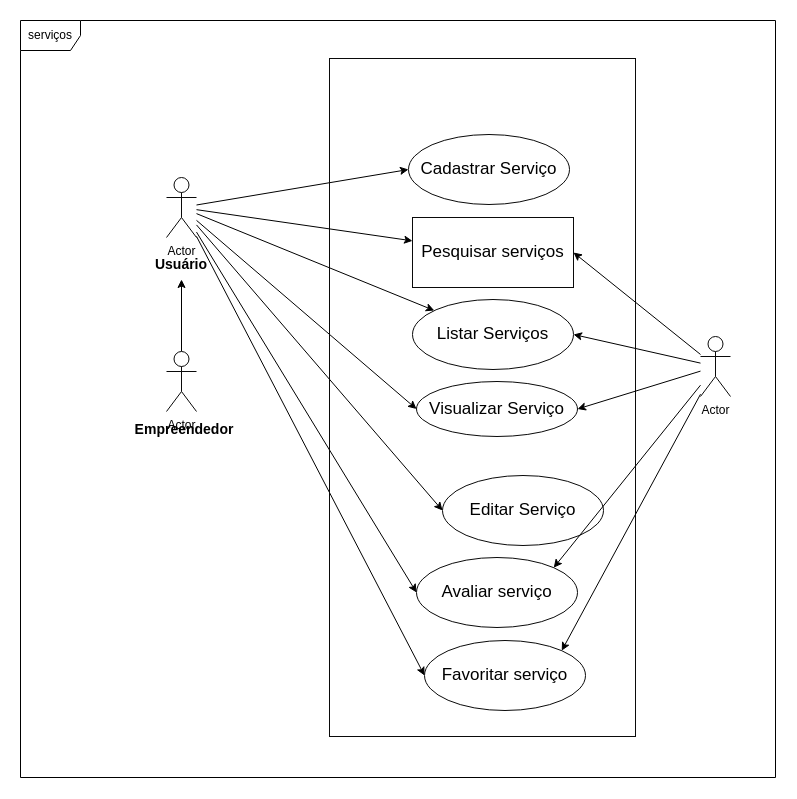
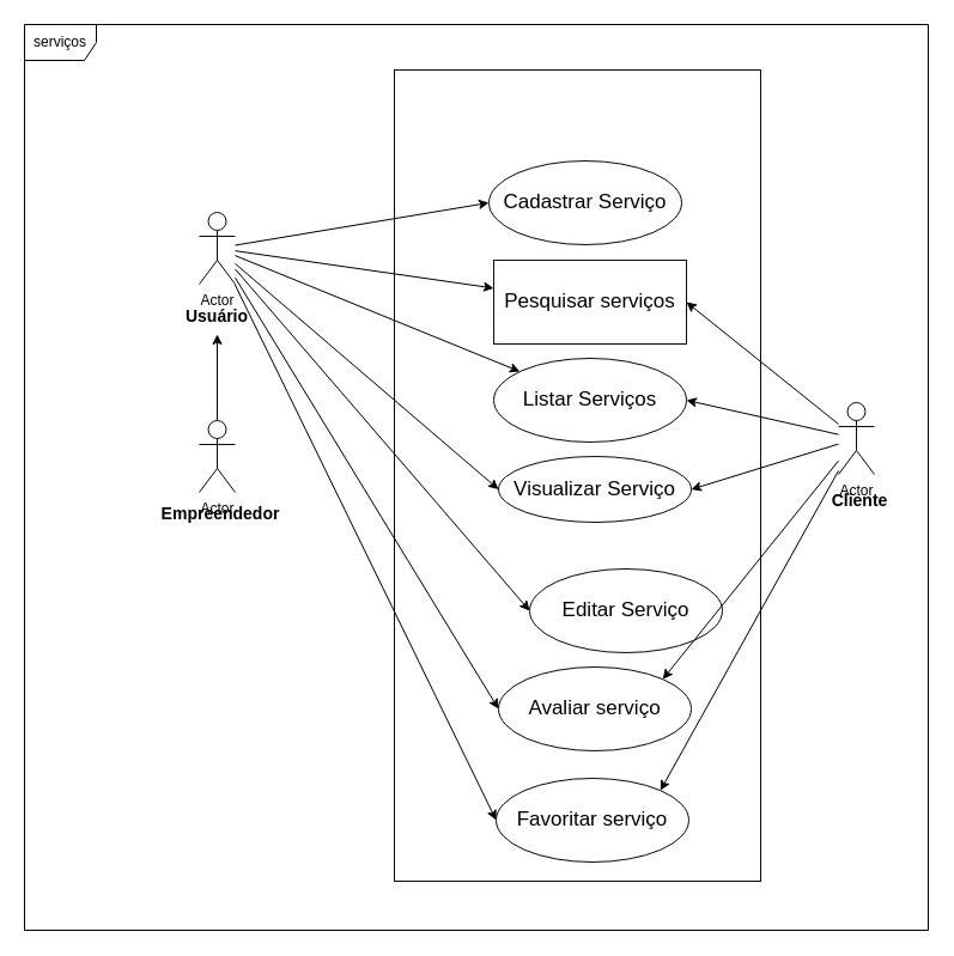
+ <mxCell id="26" value="&lt;font size=&quot;1&quot; color=&quot;#000000&quot;&gt;&lt;b style=&quot;font-size: 14px;&quot;&gt;Cliente&lt;/b&gt;&lt;/font&gt;" style="text;html=1;align=center;verticalAlign=middle;whiteSpace=wrap;rounded=0;" parent="1" vertex="1"><mxGeometry x="688" y="403" width="60" height="30" as="geometry" /></mxCell>
- <mxCell id="28" value="Favoritar serviço" style="ellipse;whiteSpace=wrap;html=1;strokeColor=#0A0A0A;fontSize=17;fontColor=#000000;fillColor=none;" parent="1" vertex="1"><mxGeometry x="424" y="640" width="161" height="70" as="geometry" /></mxCell>
+ <mxCell id="28" value="Favoritar serviço" style="ellipse;whiteSpace=wrap;html=1;strokeColor=#0A0A0A;fontSize=17;fontColor=#000000;fillColor=none;" parent="1" vertex="1"><mxGeometry x="414" y="650" width="161" height="70" as="geometry" /></mxCell>
